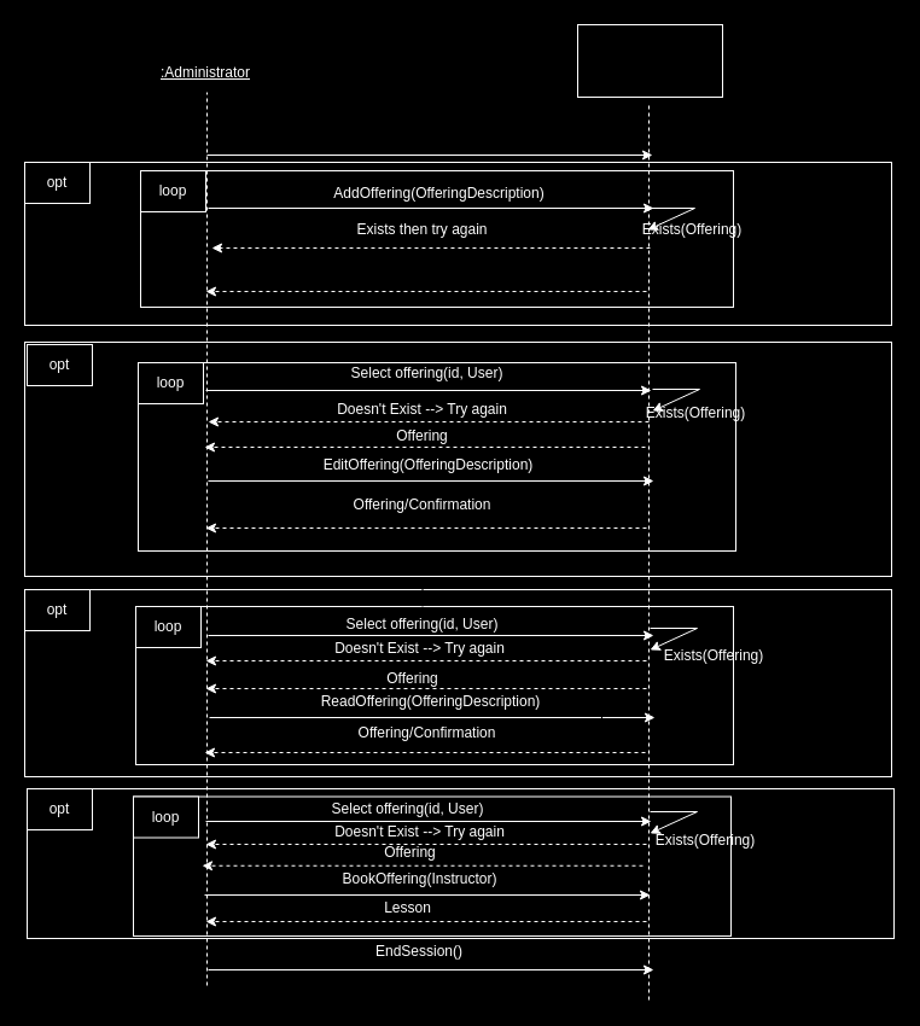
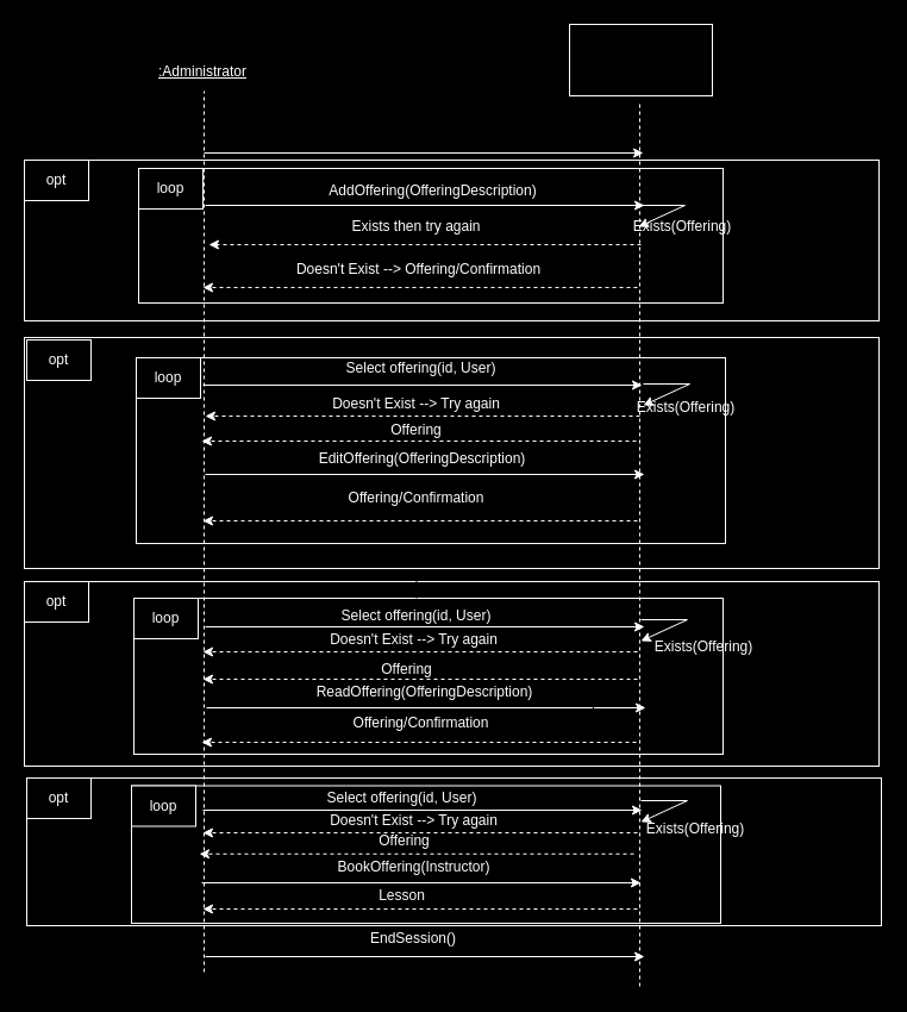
+ <mxCell id="37" value="&lt;font style=&quot;background-color: rgb(0, 0, 0);&quot; color=&quot;#ffffff&quot;&gt;Doesn't Exist --&amp;gt; Offering/Confirmation&lt;/font&gt;" style="text;html=1;align=center;verticalAlign=middle;whiteSpace=wrap;rounded=0;" parent="1" vertex="1"><mxGeometry x="230" y="211" width="243" height="30" as="geometry" /></mxCell>
